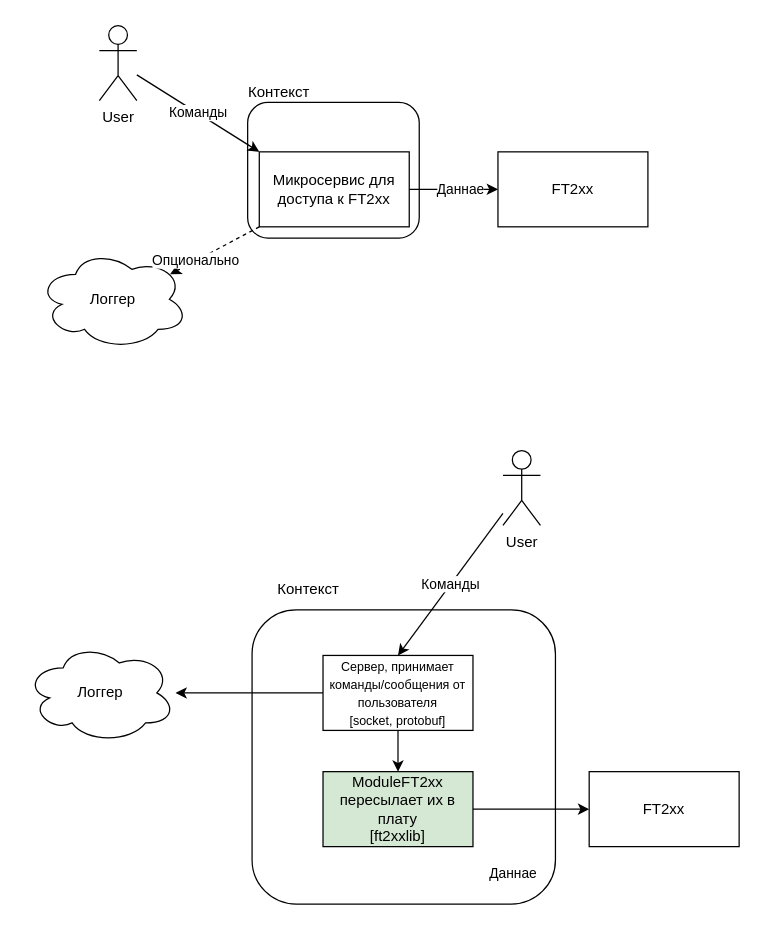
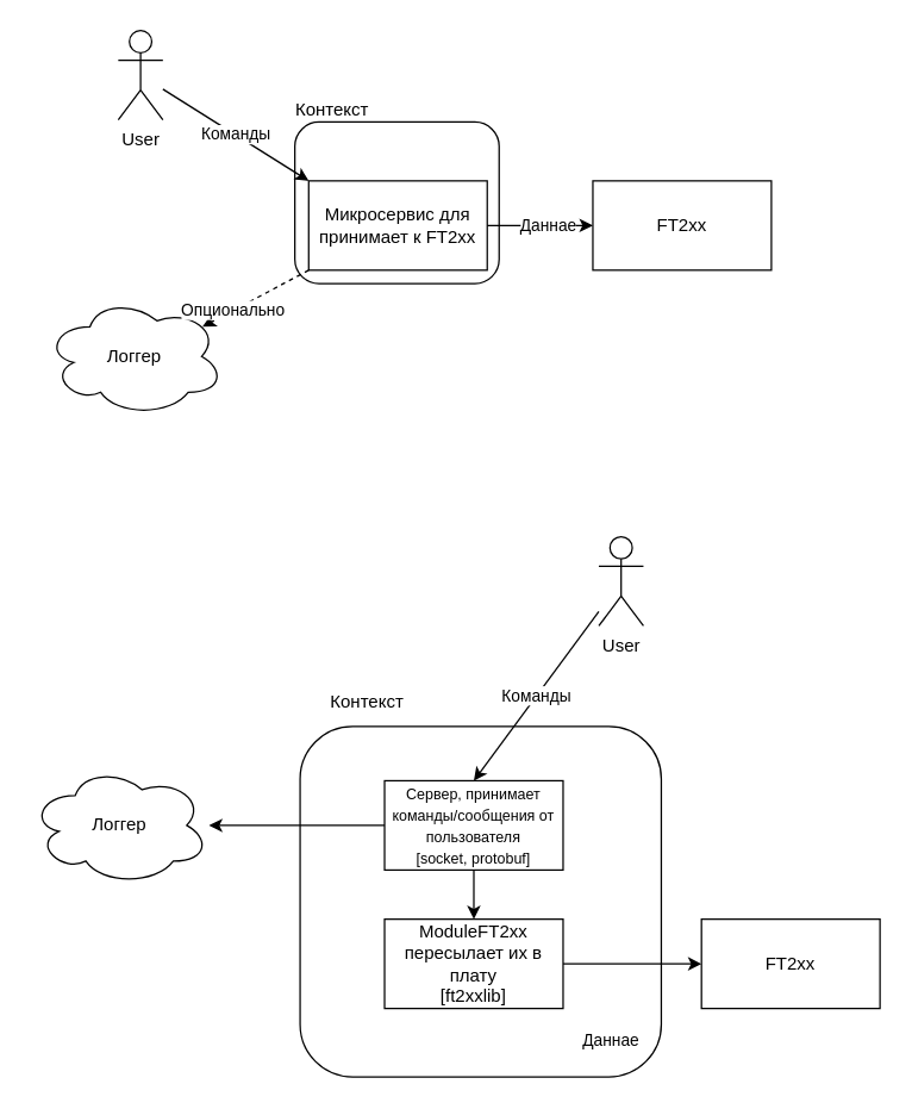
- <mxCell id="5" value="Микросервис для доступа к FT2xx" style="rounded=0;whiteSpace=wrap;html=1;" vertex="1" parent="1"><mxGeometry x="207" y="121" width="120" height="60" as="geometry" /></mxCell>
+ <mxCell id="5" value="Микросервис для принимает к FT2xx" style="rounded=0;whiteSpace=wrap;html=1;" vertex="1" parent="1"><mxGeometry x="207" y="121" width="120" height="60" as="geometry" /></mxCell>
- <mxCell id="18" value="ModuleFT2xx пересылает их в плату&lt;div&gt;[ft2xxlib]&lt;/div&gt;" style="rounded=0;whiteSpace=wrap;html=1;fillColor=#d5e8d4;" vertex="1" parent="14"><mxGeometry x="58" y="174" width="120" height="60" as="geometry" /></mxCell>
+ <mxCell id="18" value="ModuleFT2xx пересылает их в плату&lt;div&gt;[ft2xxlib]&lt;/div&gt;" style="rounded=0;whiteSpace=wrap;html=1;" vertex="1" parent="14"><mxGeometry x="58" y="174" width="120" height="60" as="geometry" /></mxCell>
